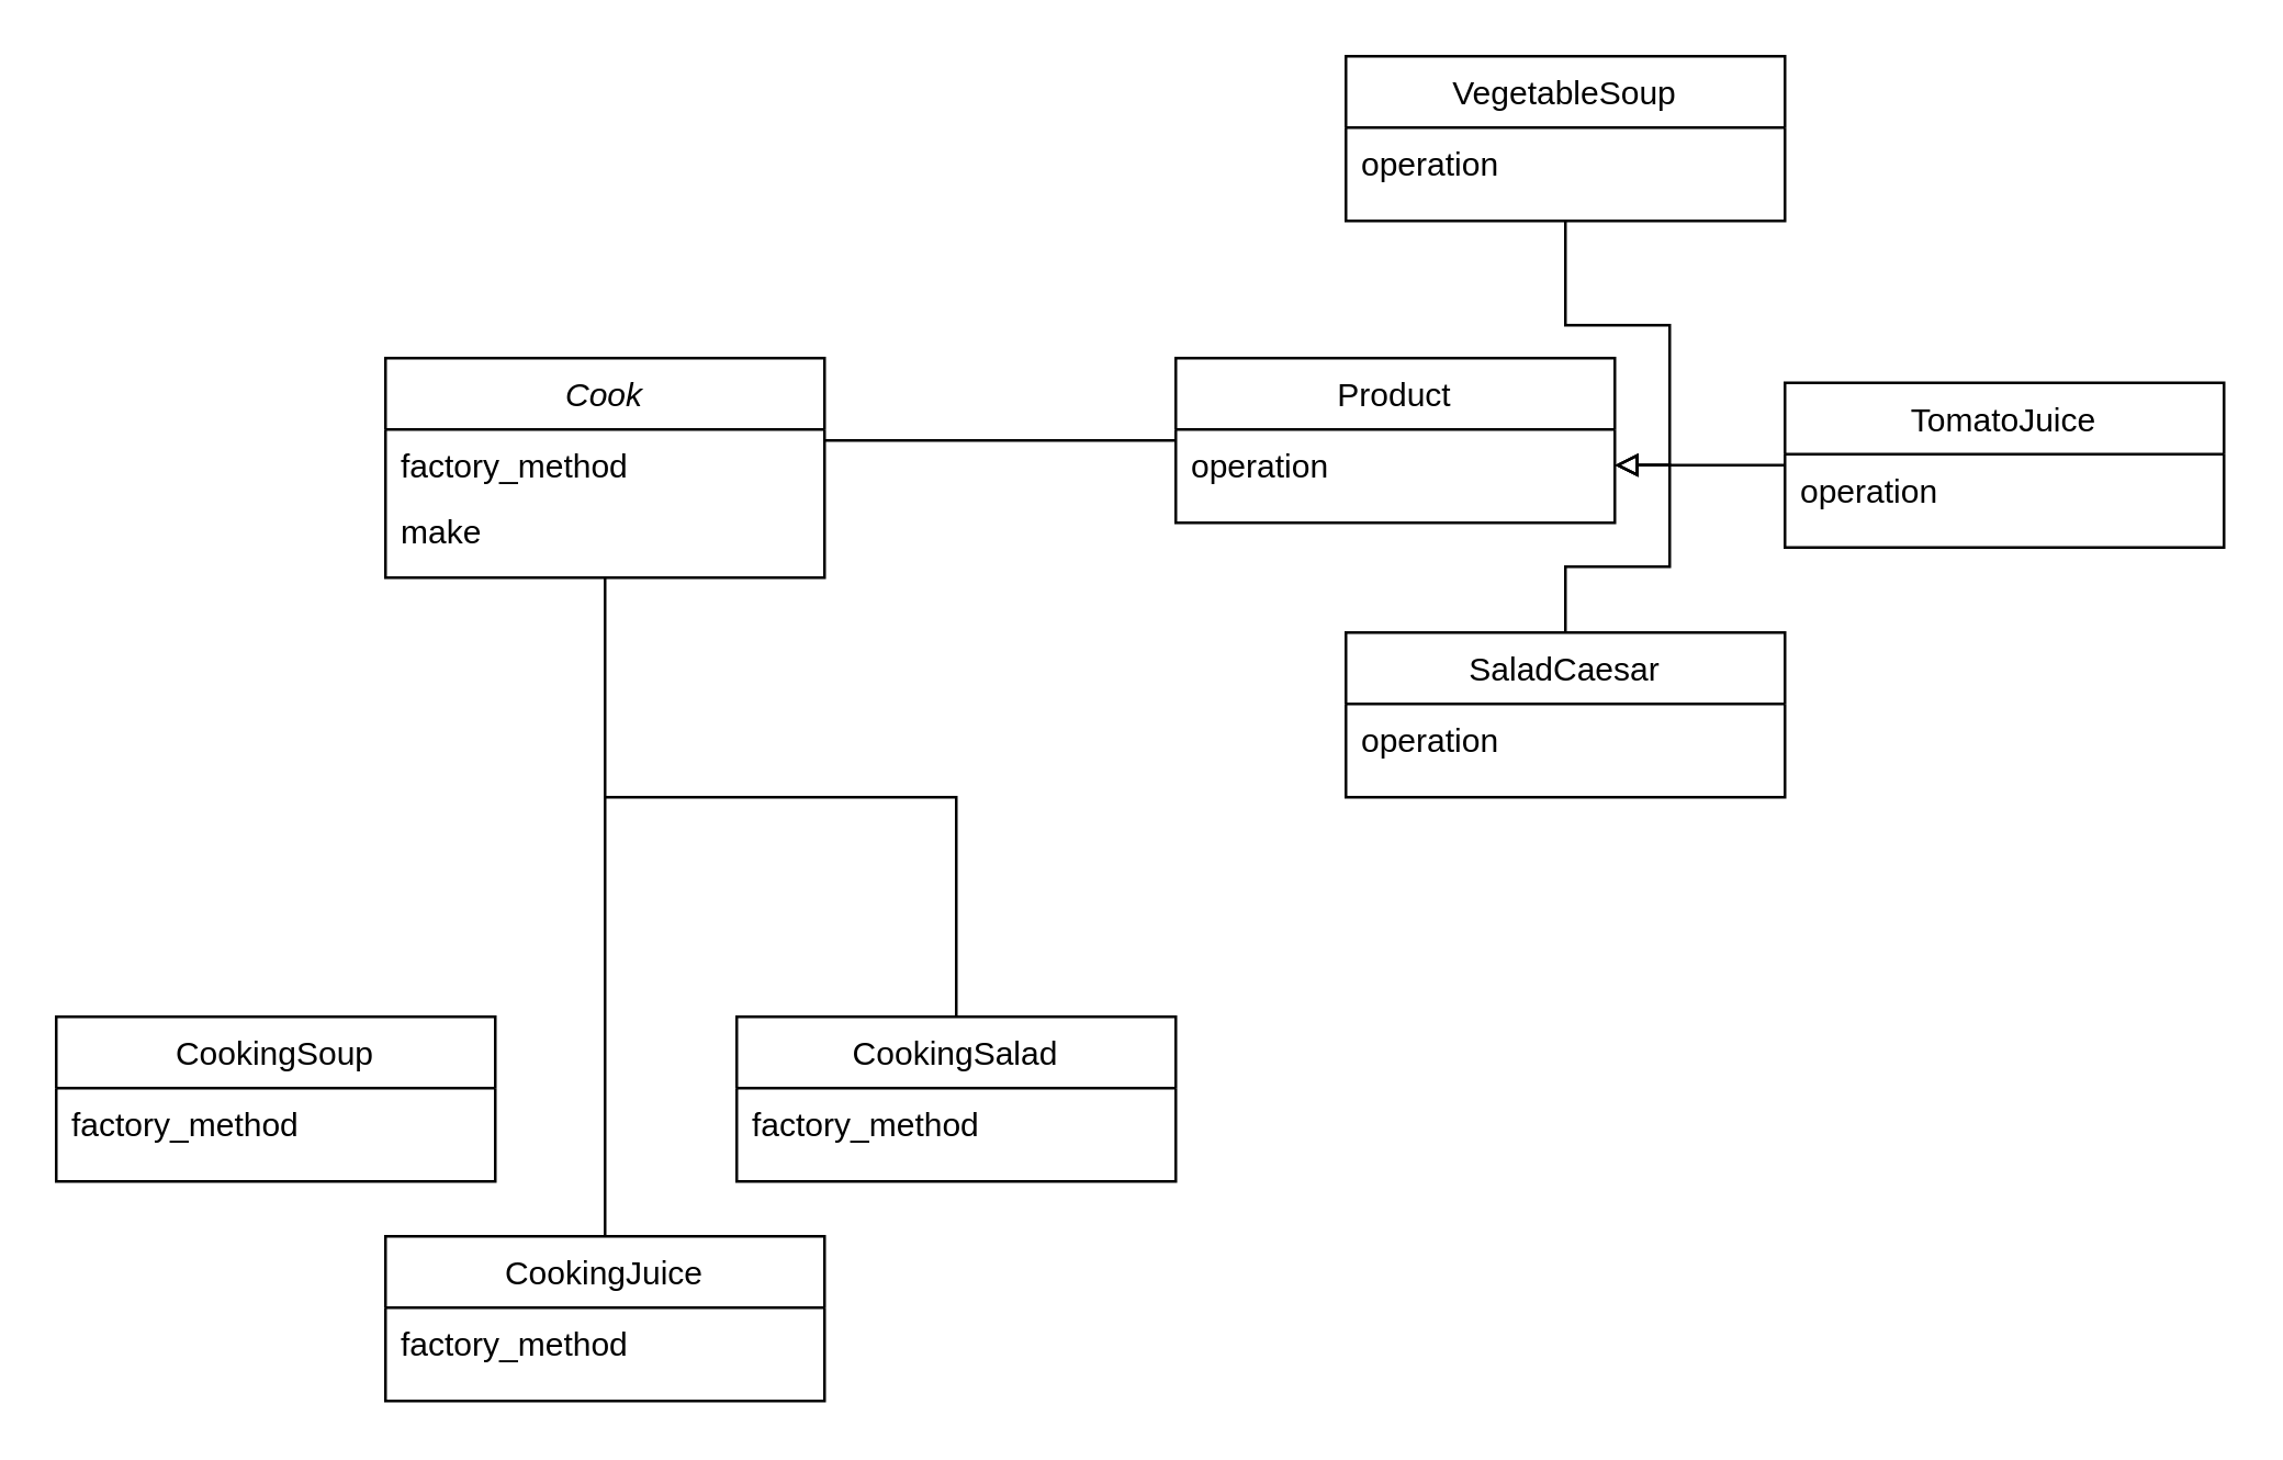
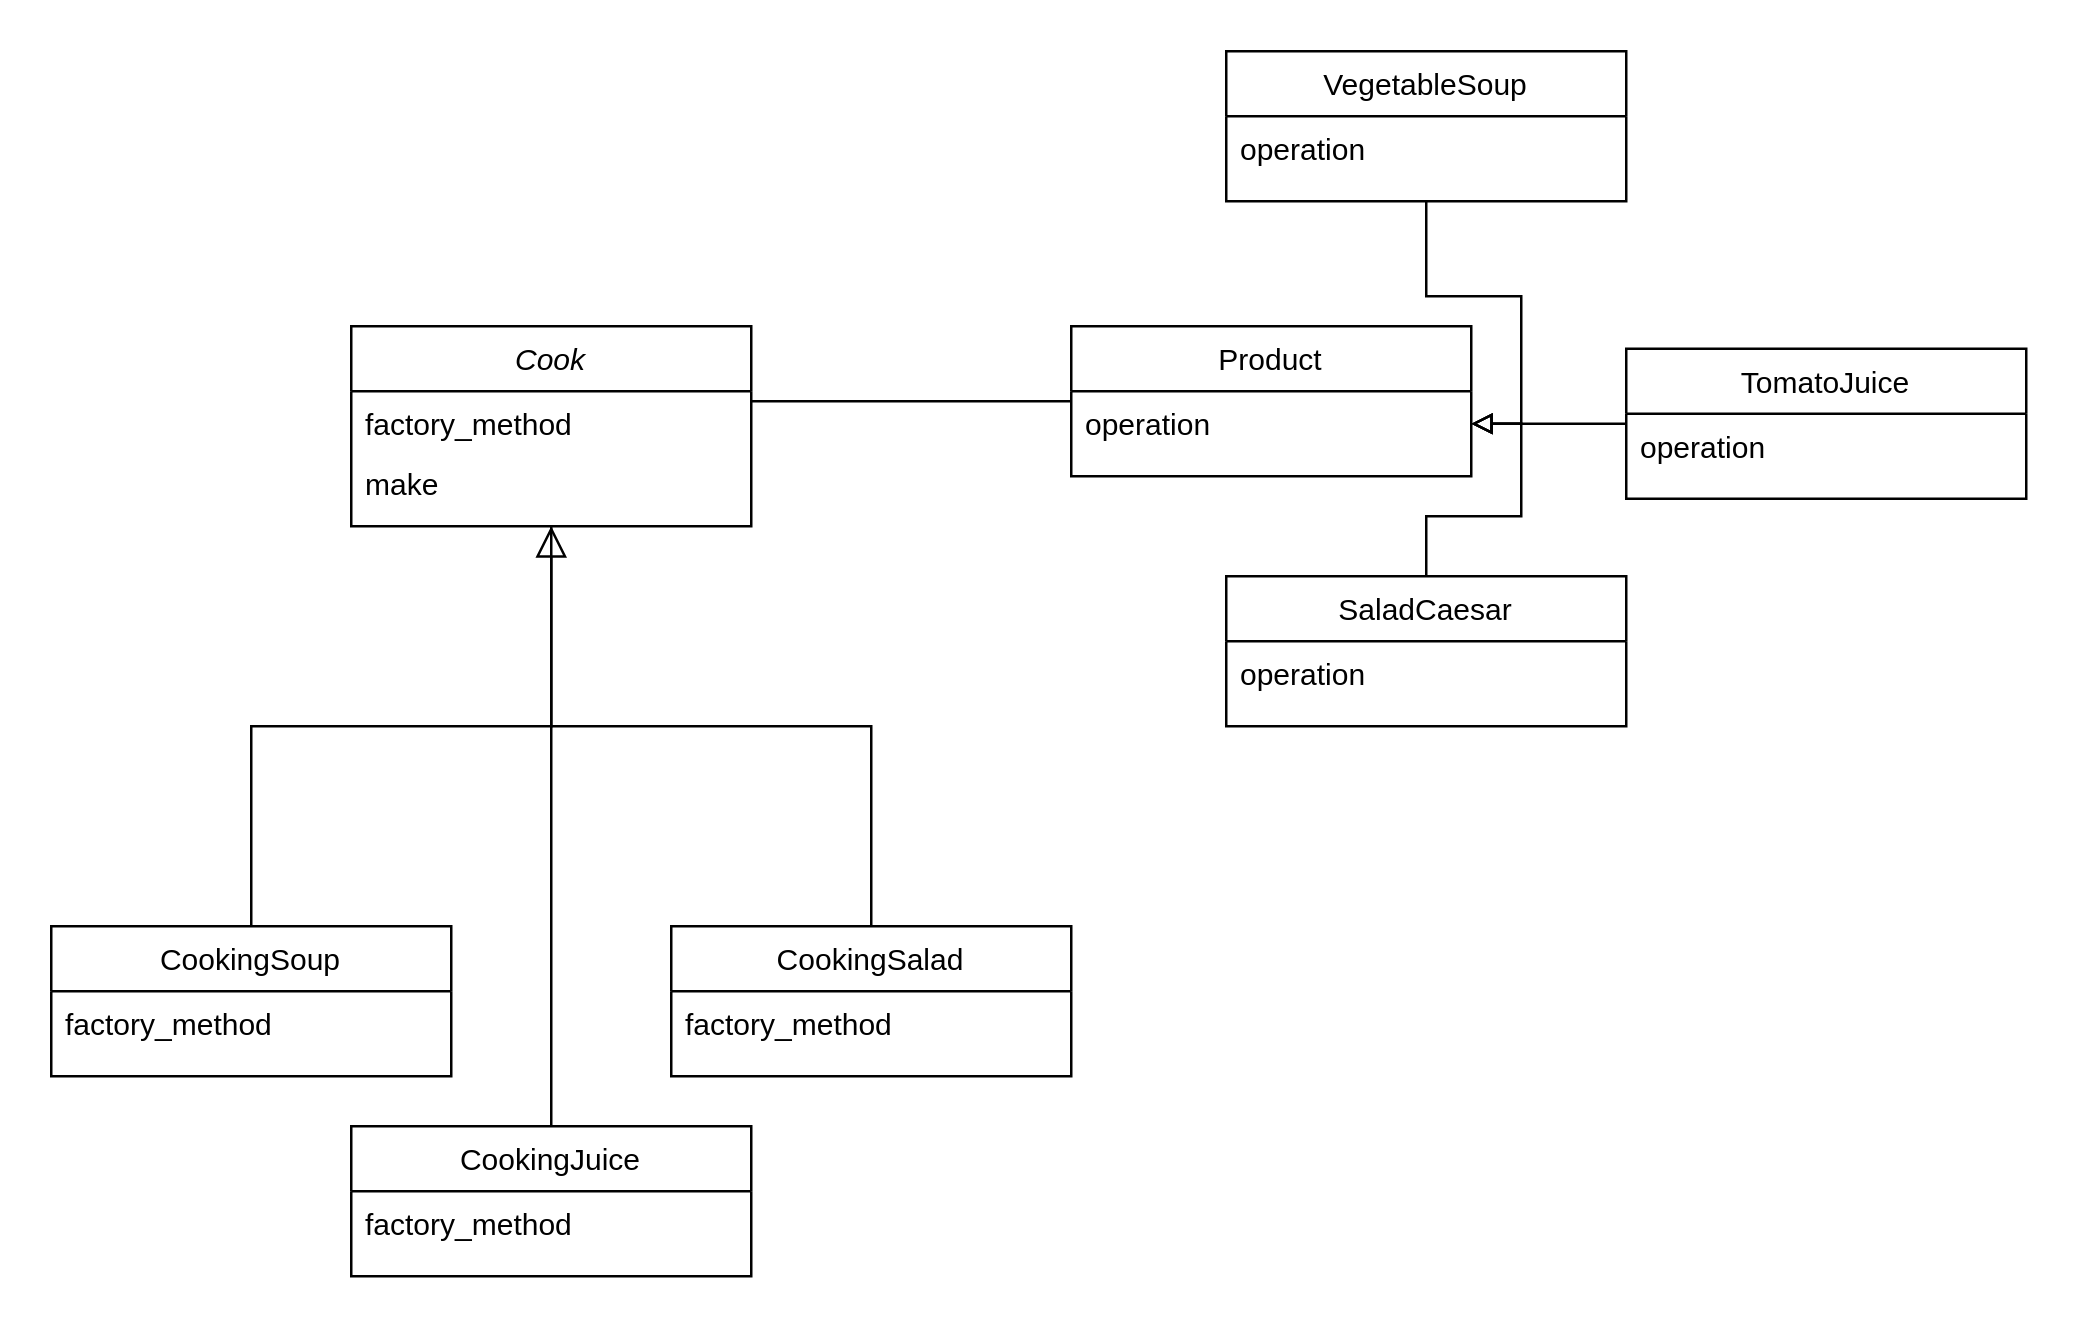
+ <mxCell id="5" value="" style="endArrow=block;endSize=10;endFill=0;shadow=0;strokeWidth=1;rounded=0;edgeStyle=elbowEdgeStyle;elbow=vertical;exitX=0.5;exitY=0;exitDx=0;exitDy=0;" edge="1" parent="1" source="12" target="2"><mxGeometry width="160" relative="1" as="geometry"><mxPoint x="120" y="370" as="sourcePoint" /><mxPoint x="120" y="213" as="targetPoint" /></mxGeometry></mxCell>
